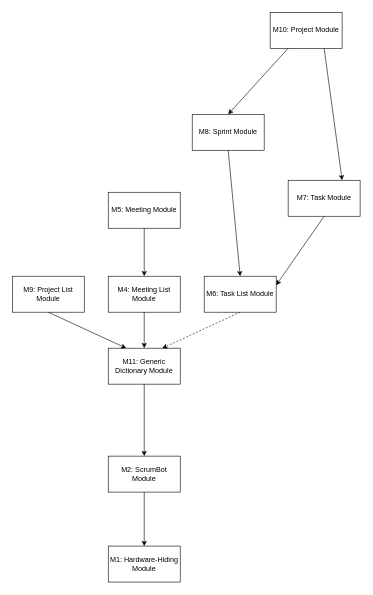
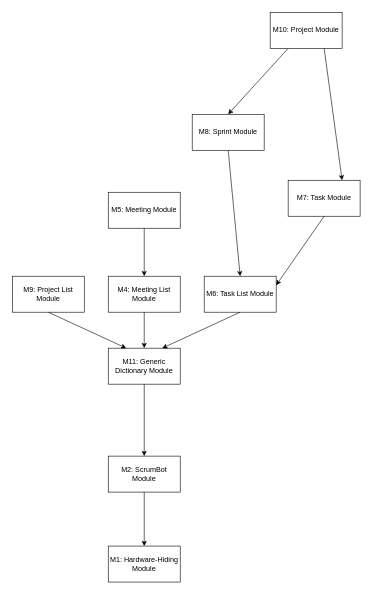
- <mxCell id="13" value="" style="endArrow=classic;html=1;entryX=0.75;entryY=0;entryDx=0;entryDy=0;exitX=0.5;exitY=1;exitDx=0;exitDy=0;dashed=1;" edge="1" parent="1" source="6" target="11"><mxGeometry width="50" height="50" relative="1" as="geometry"><mxPoint x="140" y="620" as="sourcePoint" /><mxPoint x="190" y="570" as="targetPoint" /></mxGeometry></mxCell>
+ <mxCell id="13" value="" style="endArrow=classic;html=1;entryX=0.75;entryY=0;entryDx=0;entryDy=0;exitX=0.5;exitY=1;exitDx=0;exitDy=0;" edge="1" parent="1" source="6" target="11"><mxGeometry width="50" height="50" relative="1" as="geometry"><mxPoint x="140" y="620" as="sourcePoint" /><mxPoint x="190" y="570" as="targetPoint" /></mxGeometry></mxCell>
